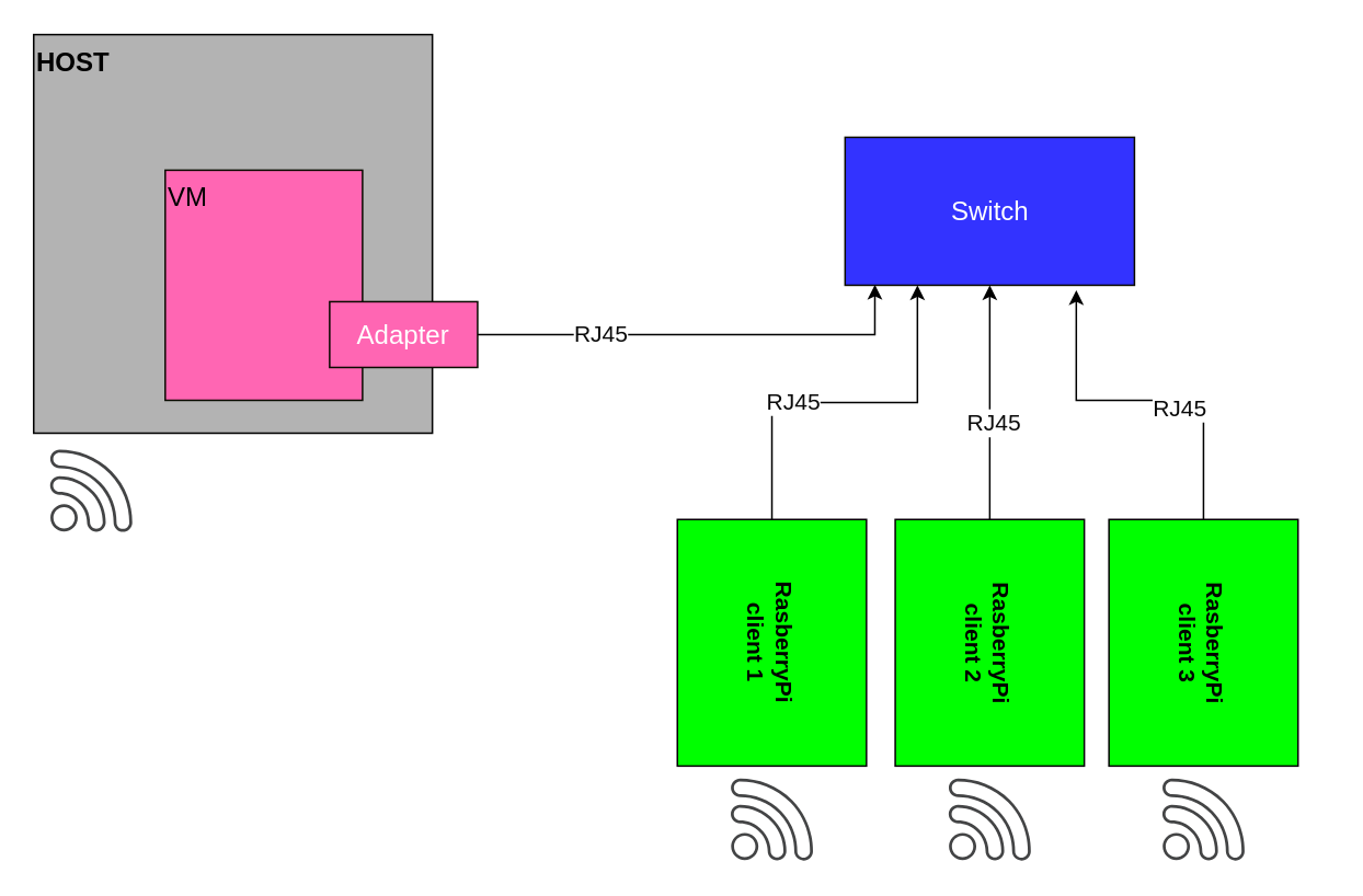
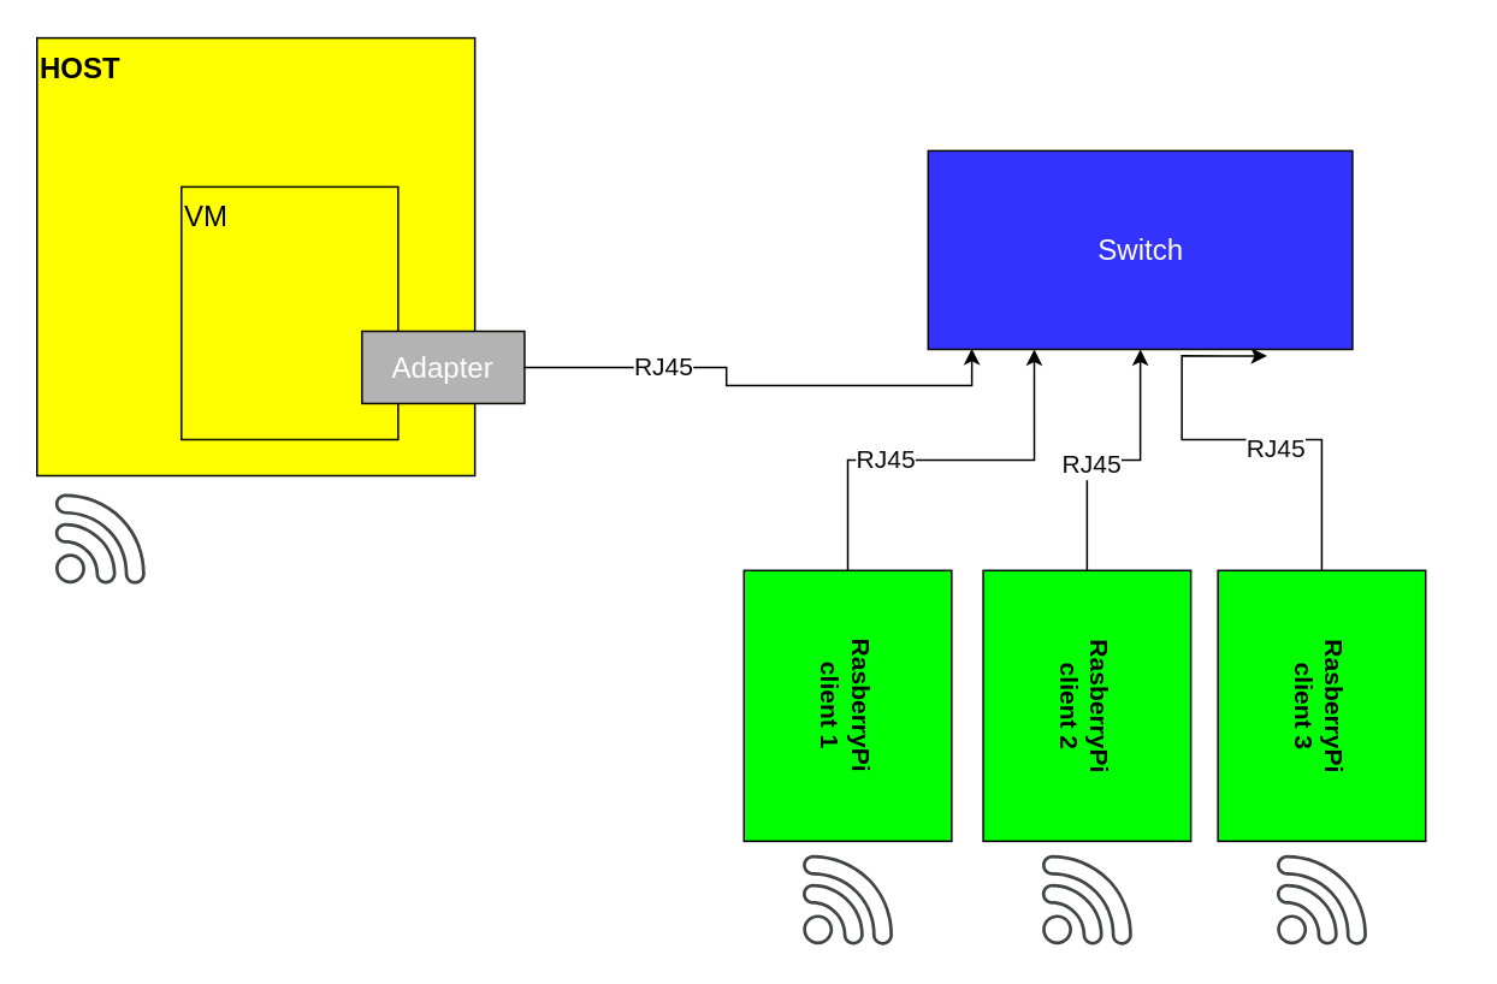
- <mxCell id="11" value="HOST" style="whiteSpace=wrap;html=1;aspect=fixed;fillColor=#B3B3B3;align=left;verticalAlign=top;fontStyle=1;fontSize=16;" parent="1" vertex="1"><mxGeometry x="20" y="20.5" width="242.5" height="242.5" as="geometry" /></mxCell>
+ <mxCell id="11" value="HOST" style="whiteSpace=wrap;html=1;aspect=fixed;fillColor=#ffff00;align=left;verticalAlign=top;fontStyle=1;fontSize=16;" parent="1" vertex="1"><mxGeometry x="20" y="20.5" width="242.5" height="242.5" as="geometry" /></mxCell>
- <mxCell id="17" value="&lt;font color=&quot;#FFFFFF&quot;&gt;Switch&lt;/font&gt;" style="rounded=0;whiteSpace=wrap;html=1;fontSize=16;strokeColor=#0A0A00;fillColor=#3333FF;" parent="1" vertex="1"><mxGeometry x="513.5" y="83" width="176" height="90" as="geometry" /></mxCell>
+ <mxCell id="17" value="&lt;font color=&quot;#FFFFFF&quot;&gt;Switch&lt;/font&gt;" style="rounded=0;whiteSpace=wrap;html=1;fontSize=16;strokeColor=#0A0A00;fillColor=#3333FF;" parent="1" vertex="1"><mxGeometry x="513.5" y="83" width="235" height="110" as="geometry" /></mxCell>
- <mxCell id="12" value="VM " style="rounded=0;whiteSpace=wrap;html=1;fontSize=16;fillColor=#ff66b3;strokeColor=#0A0A00;align=left;verticalAlign=top;" parent="1" vertex="1"><mxGeometry x="100" y="103" width="120" height="140" as="geometry" /></mxCell>
+ <mxCell id="12" value="VM " style="rounded=0;whiteSpace=wrap;html=1;fontSize=16;fillColor=#FFFF00;strokeColor=#0A0A00;align=left;verticalAlign=top;" parent="1" vertex="1"><mxGeometry x="100" y="103" width="120" height="140" as="geometry" /></mxCell>
- <mxCell id="20" value="Adapter" style="rounded=0;whiteSpace=wrap;html=1;fontSize=16;fontColor=#FFFFFF;strokeColor=#0A0A00;fillColor=#FF66B3;" parent="1" vertex="1"><mxGeometry x="200" y="183" width="90" height="40" as="geometry" /></mxCell>
+ <mxCell id="20" value="Adapter" style="rounded=0;whiteSpace=wrap;html=1;fontSize=16;fontColor=#FFFFFF;strokeColor=#0A0A00;fillColor=#b3b3b3;" parent="1" vertex="1"><mxGeometry x="200" y="183" width="90" height="40" as="geometry" /></mxCell>
